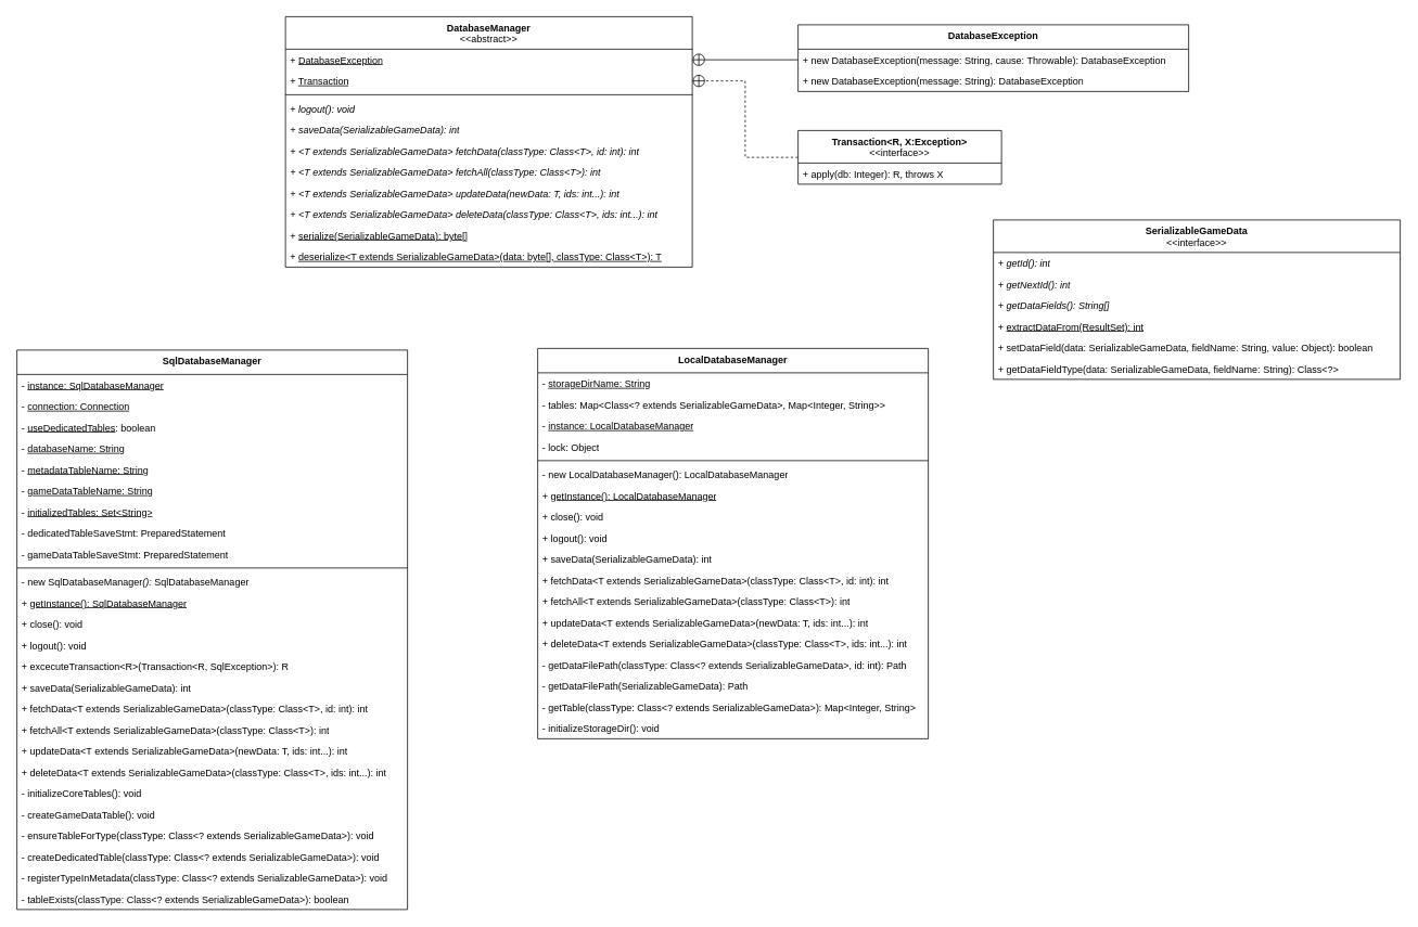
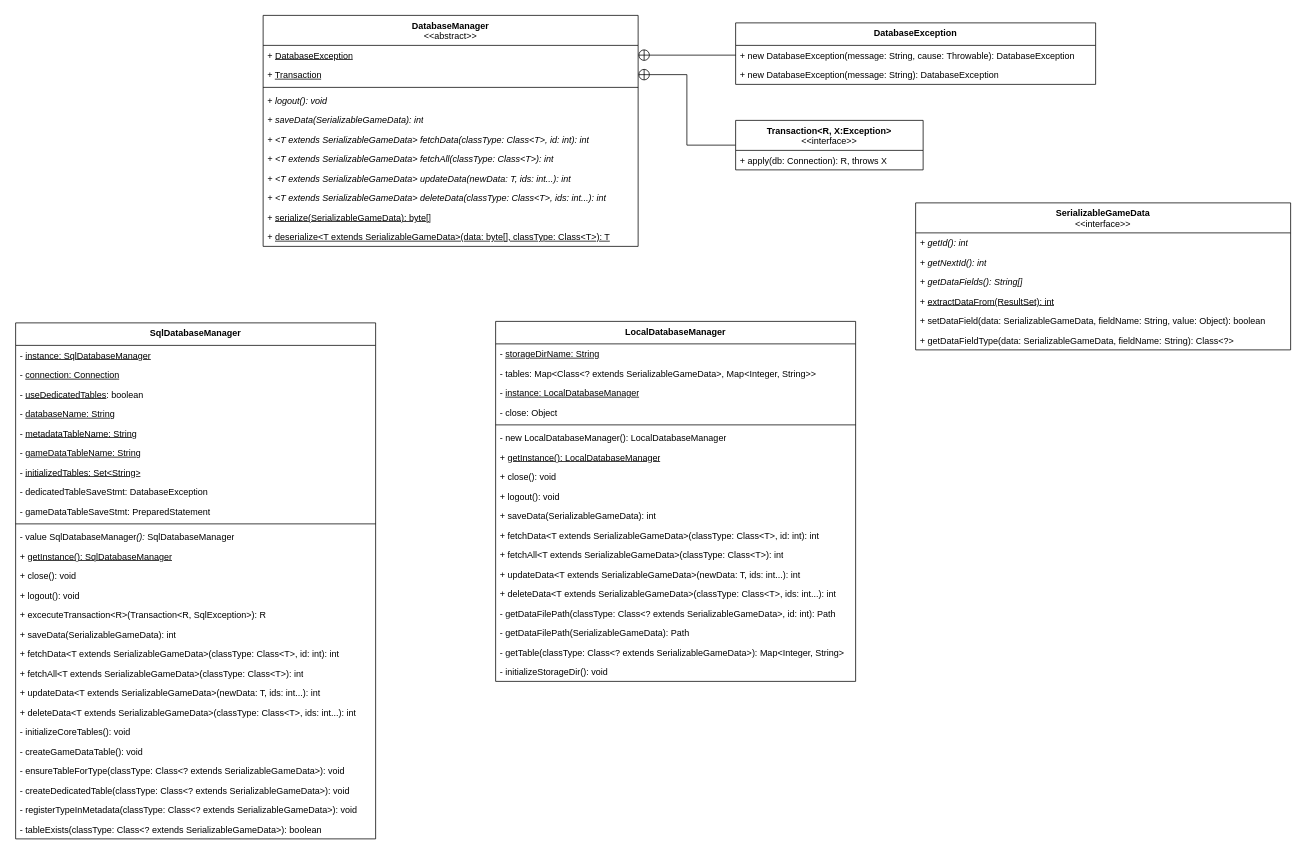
- <mxCell id="63" style="edgeStyle=orthogonalEdgeStyle;rounded=0;orthogonalLoop=1;jettySize=auto;html=1;exitX=0;exitY=0.5;exitDx=0;exitDy=0;endArrow=circlePlus;endFill=0;dashed=1;" edge="1" parent="1" source="64" target="4"><mxGeometry relative="1" as="geometry" /></mxCell>
+ <mxCell id="63" style="edgeStyle=orthogonalEdgeStyle;rounded=0;orthogonalLoop=1;jettySize=auto;html=1;exitX=0;exitY=0.5;exitDx=0;exitDy=0;endArrow=circlePlus;endFill=0;" edge="1" parent="1" source="64" target="4"><mxGeometry relative="1" as="geometry" /></mxCell>
- <mxCell id="65" value="+ apply(db: Integer): R, throws X" style="text;strokeColor=none;fillColor=none;align=left;verticalAlign=top;spacingLeft=4;spacingRight=4;overflow=hidden;rotatable=0;points=[[0,0.5],[1,0.5]];portConstraint=eastwest;whiteSpace=wrap;html=1;" vertex="1" parent="64"><mxGeometry y="40" width="250" height="26" as="geometry" /></mxCell>
+ <mxCell id="65" value="+ apply(db: Connection): R, throws X" style="text;strokeColor=none;fillColor=none;align=left;verticalAlign=top;spacingLeft=4;spacingRight=4;overflow=hidden;rotatable=0;points=[[0,0.5],[1,0.5]];portConstraint=eastwest;whiteSpace=wrap;html=1;" vertex="1" parent="64"><mxGeometry y="40" width="250" height="26" as="geometry" /></mxCell>
- <mxCell id="45" value="- lock: Object" style="text;strokeColor=none;fillColor=none;align=left;verticalAlign=top;spacingLeft=4;spacingRight=4;overflow=hidden;rotatable=0;points=[[0,0.5],[1,0.5]];portConstraint=eastwest;whiteSpace=wrap;html=1;" parent="41" vertex="1"><mxGeometry y="108" width="480" height="26" as="geometry" /></mxCell>
+ <mxCell id="45" value="- close: Object" style="text;strokeColor=none;fillColor=none;align=left;verticalAlign=top;spacingLeft=4;spacingRight=4;overflow=hidden;rotatable=0;points=[[0,0.5],[1,0.5]];portConstraint=eastwest;whiteSpace=wrap;html=1;" parent="41" vertex="1"><mxGeometry y="108" width="480" height="26" as="geometry" /></mxCell>
- <mxCell id="22" value="-&amp;nbsp;dedicatedTableSaveStmt: PreparedStatement" style="text;strokeColor=none;fillColor=none;align=left;verticalAlign=top;spacingLeft=4;spacingRight=4;overflow=hidden;rotatable=0;points=[[0,0.5],[1,0.5]];portConstraint=eastwest;whiteSpace=wrap;html=1;" parent="14" vertex="1"><mxGeometry y="212" width="480" height="26" as="geometry" /></mxCell>
+ <mxCell id="22" value="-&amp;nbsp;dedicatedTableSaveStmt: DatabaseException" style="text;strokeColor=none;fillColor=none;align=left;verticalAlign=top;spacingLeft=4;spacingRight=4;overflow=hidden;rotatable=0;points=[[0,0.5],[1,0.5]];portConstraint=eastwest;whiteSpace=wrap;html=1;" parent="14" vertex="1"><mxGeometry y="212" width="480" height="26" as="geometry" /></mxCell>
- <mxCell id="25" value="- new SqlDatabaseManager&lt;i&gt;():&amp;nbsp;&lt;/i&gt;SqlDatabaseManager" style="text;strokeColor=none;fillColor=none;align=left;verticalAlign=top;spacingLeft=4;spacingRight=4;overflow=hidden;rotatable=0;points=[[0,0.5],[1,0.5]];portConstraint=eastwest;whiteSpace=wrap;html=1;" parent="14" vertex="1"><mxGeometry y="272" width="480" height="26" as="geometry" /></mxCell>
+ <mxCell id="25" value="- value SqlDatabaseManager&lt;i&gt;():&amp;nbsp;&lt;/i&gt;SqlDatabaseManager" style="text;strokeColor=none;fillColor=none;align=left;verticalAlign=top;spacingLeft=4;spacingRight=4;overflow=hidden;rotatable=0;points=[[0,0.5],[1,0.5]];portConstraint=eastwest;whiteSpace=wrap;html=1;" parent="14" vertex="1"><mxGeometry y="272" width="480" height="26" as="geometry" /></mxCell>
